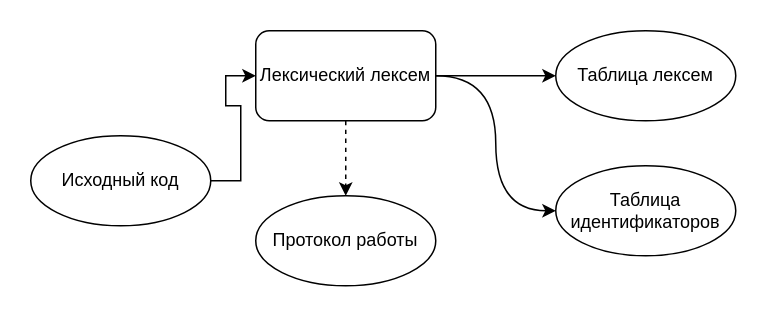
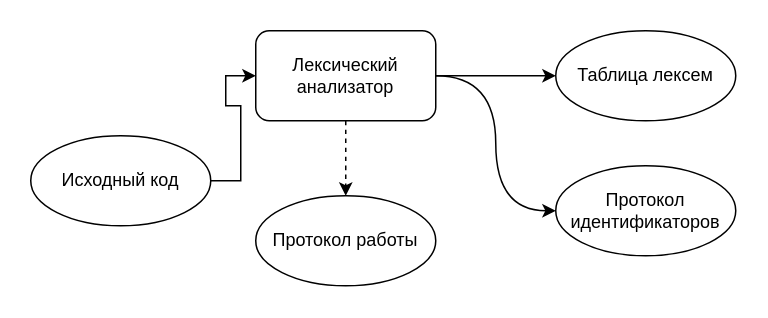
- <mxCell id="7" value="Лексический лексем" style="rounded=1;whiteSpace=wrap;html=1;" vertex="1" parent="1"><mxGeometry x="170" y="20" width="120" height="60" as="geometry" /></mxCell>
+ <mxCell id="7" value="Лексический анализатор" style="rounded=1;whiteSpace=wrap;html=1;" vertex="1" parent="1"><mxGeometry x="170" y="20" width="120" height="60" as="geometry" /></mxCell>
- <mxCell id="9" value="Таблица идентификаторов" style="ellipse;whiteSpace=wrap;html=1;" vertex="1" parent="1"><mxGeometry x="370" y="110" width="120" height="60" as="geometry" /></mxCell>
+ <mxCell id="9" value="Протокол идентификаторов" style="ellipse;whiteSpace=wrap;html=1;" vertex="1" parent="1"><mxGeometry x="370" y="110" width="120" height="60" as="geometry" /></mxCell>
